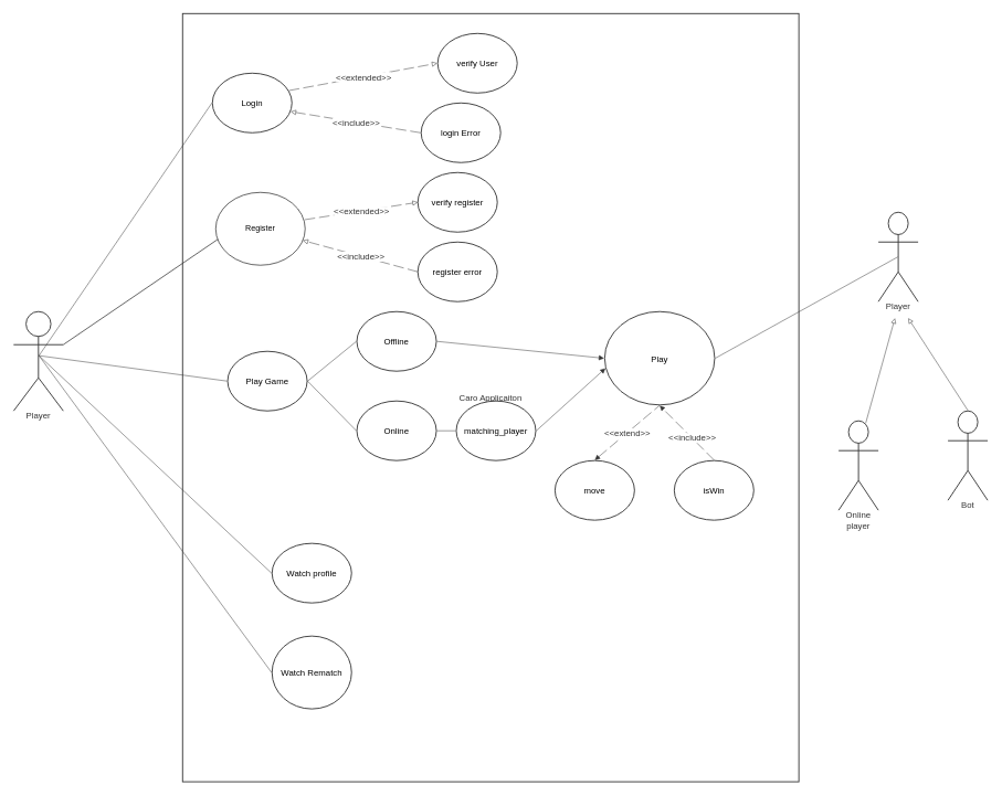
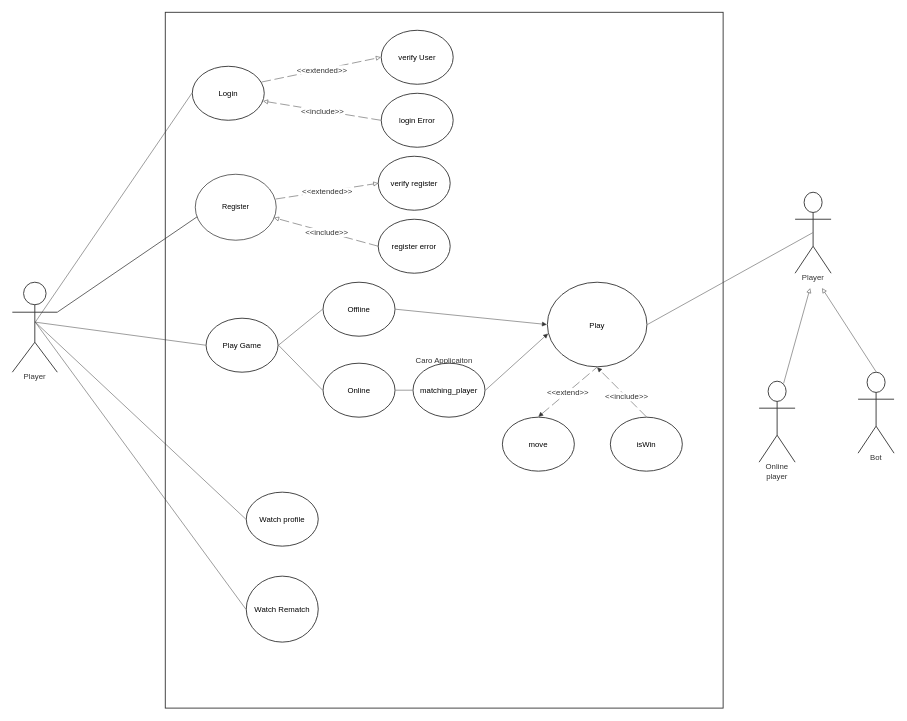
- <mxCell id="19" value="verify User" style="html=1;overflow=block;blockSpacing=1;whiteSpace=wrap;ellipse;whiteSpace=wrap;fontSize=13;spacing=3.8;strokeColor=#333333;strokeOpacity=100;fillOpacity=100;fillColor=#ffffff;strokeWidth=1.5;" parent="1" vertex="1"><mxGeometry x="660" y="50" width="120" height="90" as="geometry" /></mxCell>
+ <mxCell id="19" value="verify User" style="html=1;overflow=block;blockSpacing=1;whiteSpace=wrap;ellipse;whiteSpace=wrap;fontSize=13;spacing=3.8;strokeColor=#333333;strokeOpacity=100;fillOpacity=100;fillColor=#ffffff;strokeWidth=1.5;" parent="1" vertex="1"><mxGeometry x="635" y="50" width="120" height="90" as="geometry" /></mxCell>
